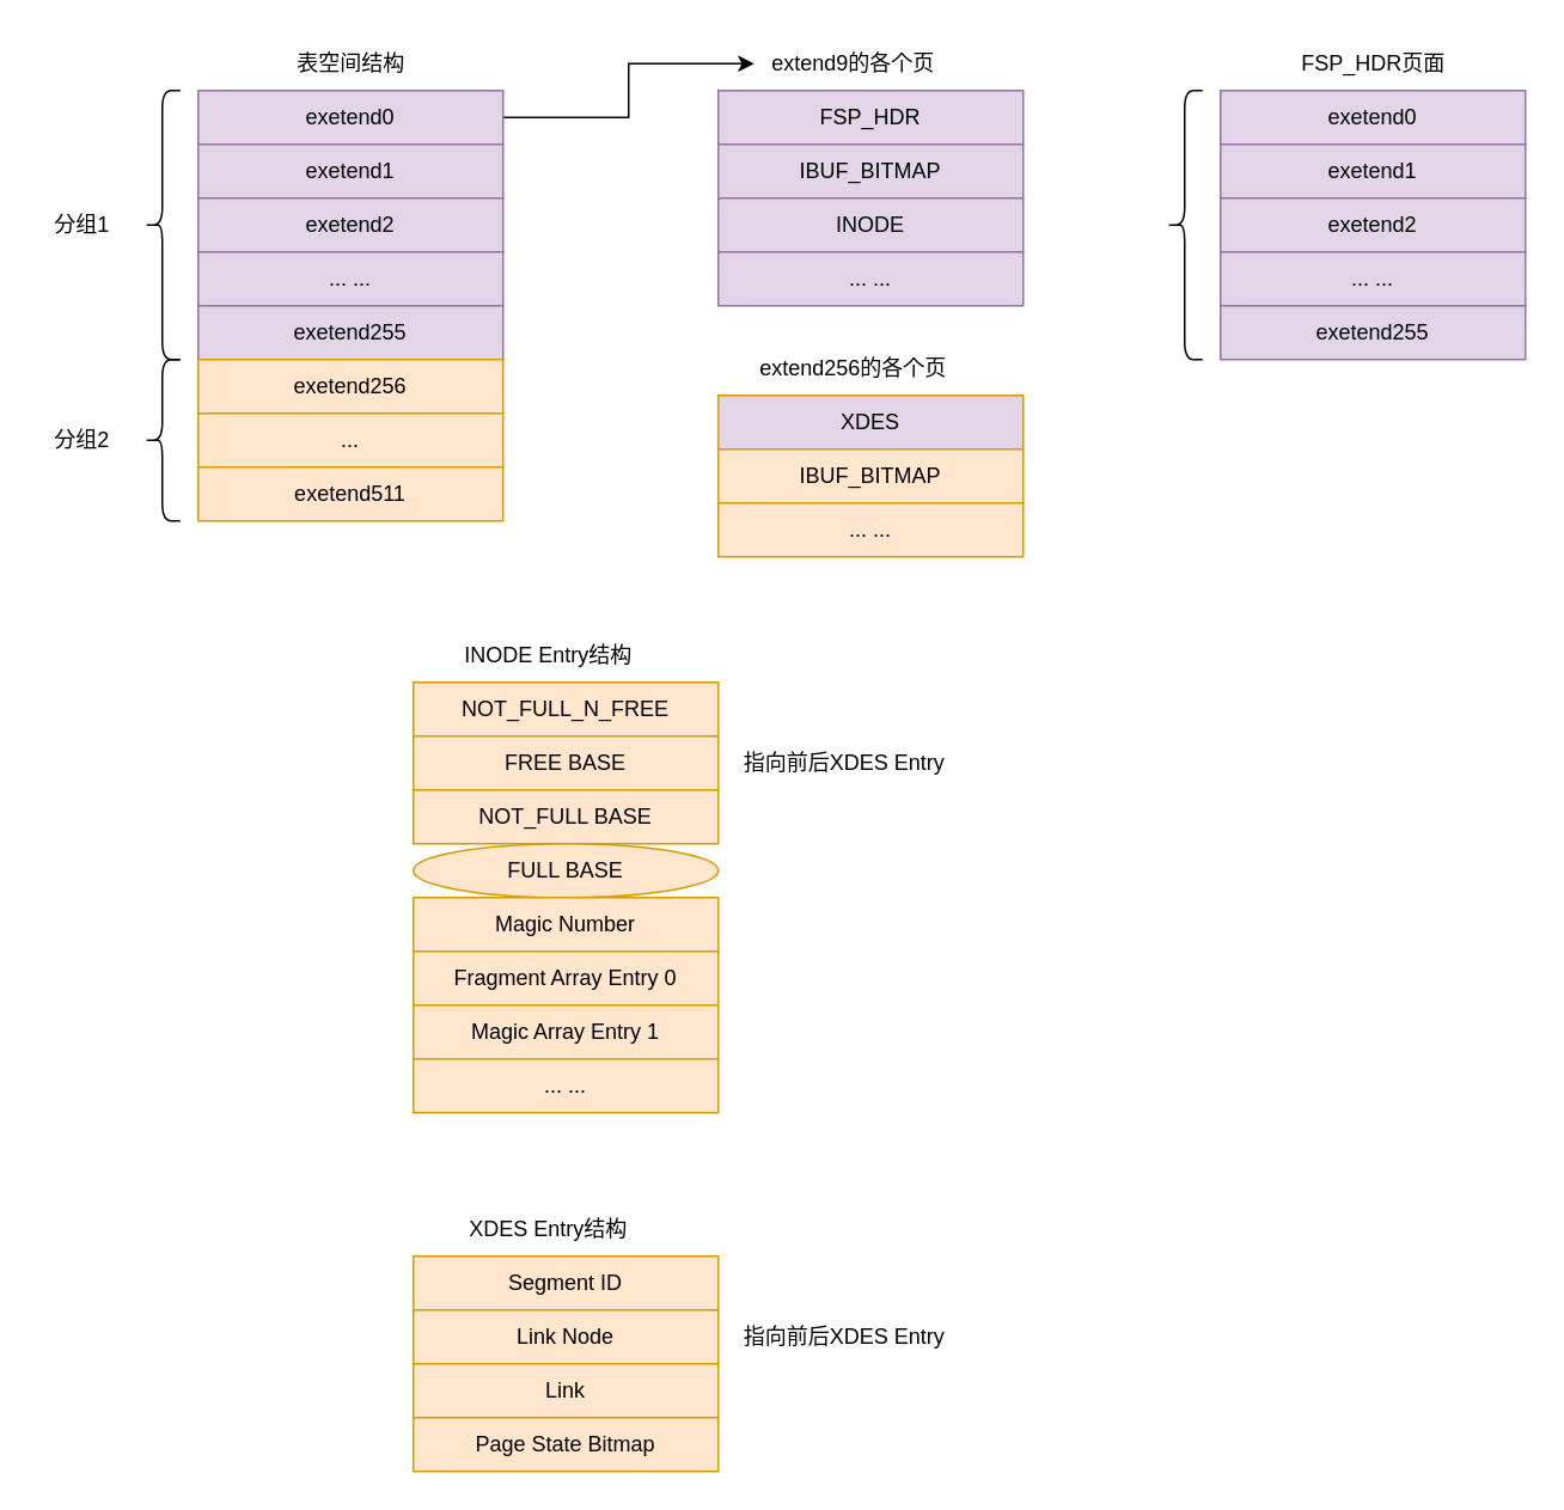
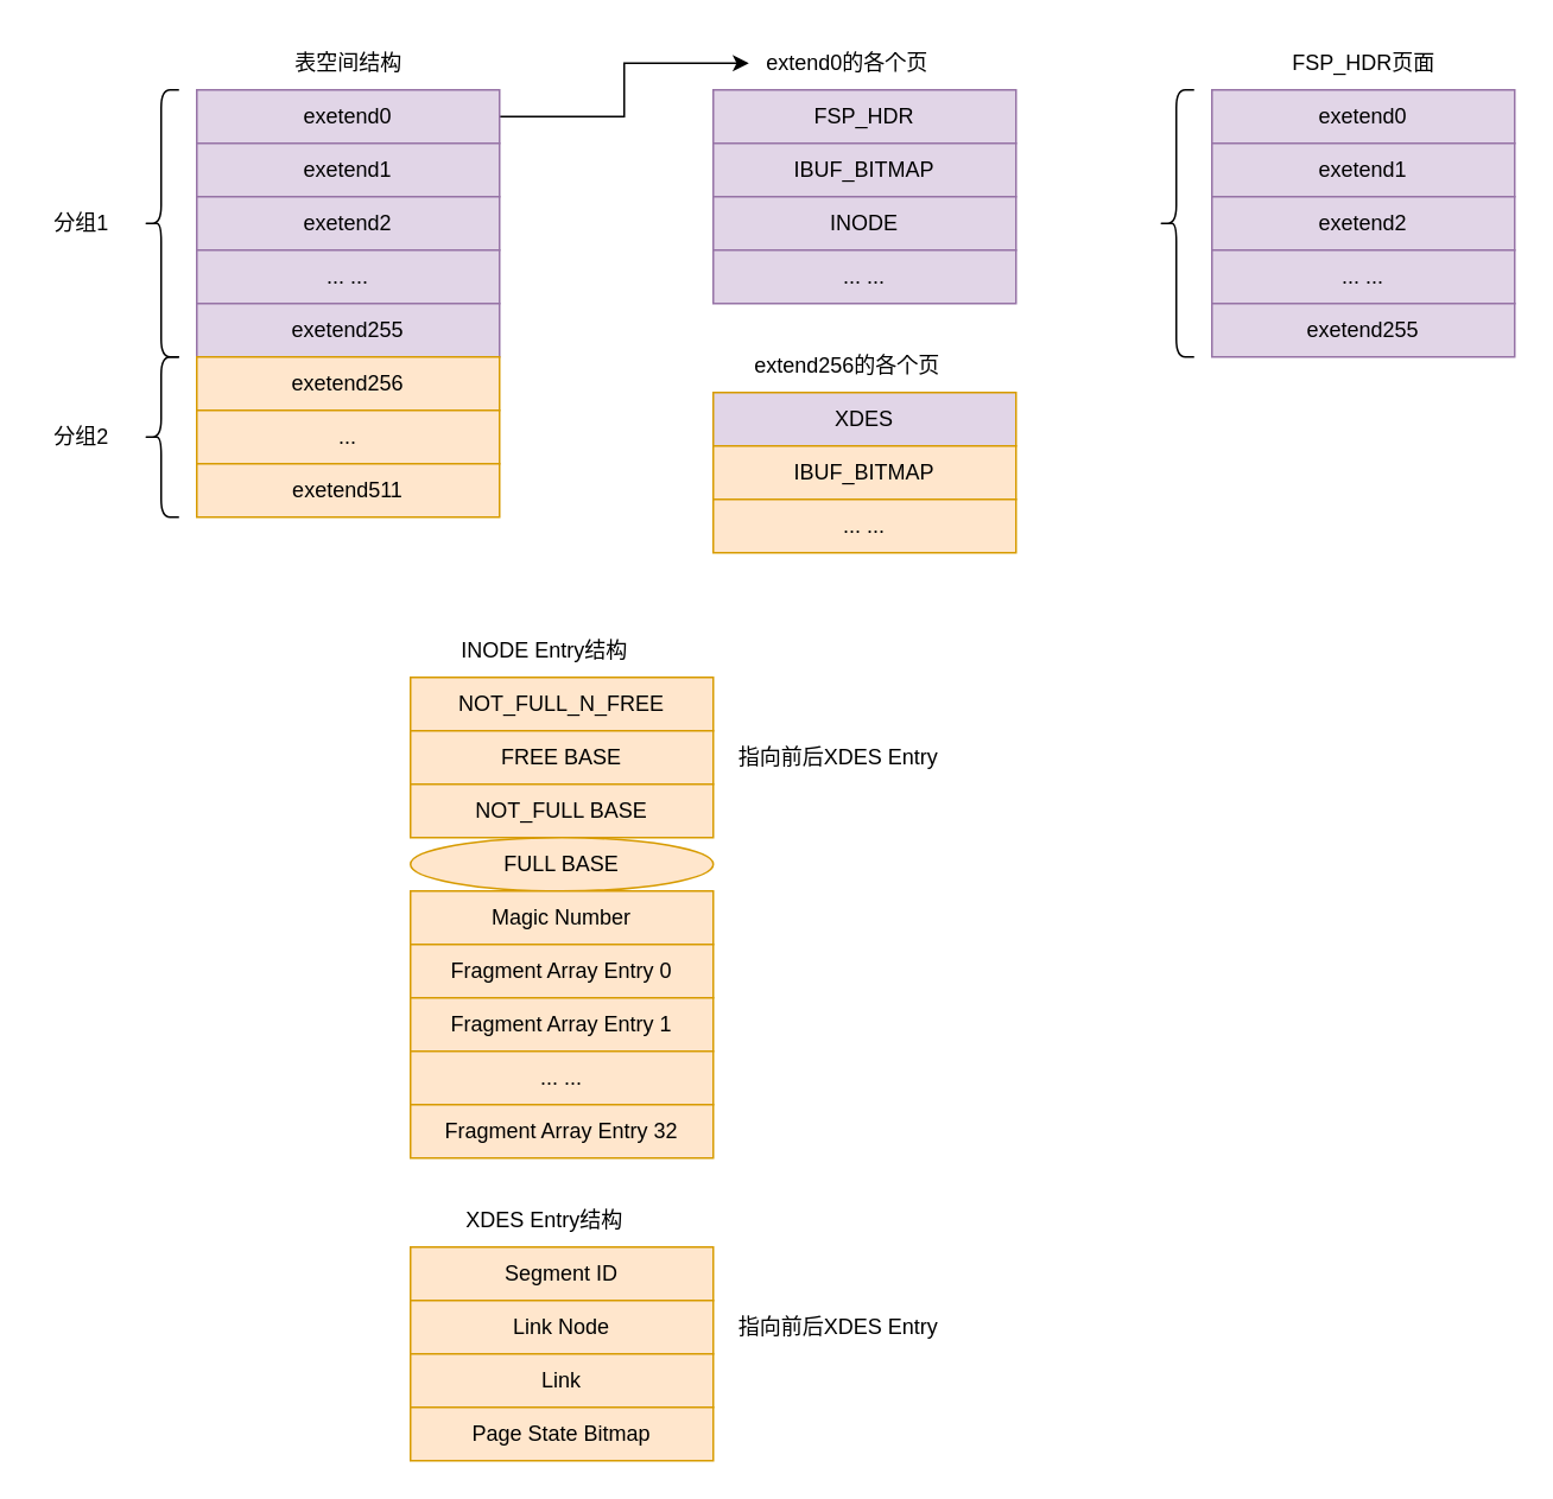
- <mxCell id="19" value="extend9的各个页" style="text;html=1;align=center;verticalAlign=middle;resizable=0;points=[];autosize=1;strokeColor=none;fillColor=none;" vertex="1" parent="1"><mxGeometry x="420" y="20" width="110" height="30" as="geometry" /></mxCell>
+ <mxCell id="19" value="extend0的各个页" style="text;html=1;align=center;verticalAlign=middle;resizable=0;points=[];autosize=1;strokeColor=none;fillColor=none;" vertex="1" parent="1"><mxGeometry x="420" y="20" width="110" height="30" as="geometry" /></mxCell>
- <mxCell id="39" value="Magic Array Entry 1" style="rounded=0;whiteSpace=wrap;html=1;hachureGap=4;fontFamily=Helvetica;labelBackgroundColor=none;fillColor=#ffe6cc;strokeColor=#d79b00;" vertex="1" parent="1"><mxGeometry x="230" y="560" width="170" height="30" as="geometry" /></mxCell>
+ <mxCell id="39" value="Fragment Array Entry 1" style="rounded=0;whiteSpace=wrap;html=1;hachureGap=4;fontFamily=Helvetica;labelBackgroundColor=none;fillColor=#ffe6cc;strokeColor=#d79b00;" vertex="1" parent="1"><mxGeometry x="230" y="560" width="170" height="30" as="geometry" /></mxCell>
+ <mxCell id="41" value="Fragment Array Entry 32" style="rounded=0;whiteSpace=wrap;html=1;hachureGap=4;fontFamily=Helvetica;labelBackgroundColor=none;fillColor=#ffe6cc;strokeColor=#d79b00;" vertex="1" parent="1"><mxGeometry x="230" y="620" width="170" height="30" as="geometry" /></mxCell>
